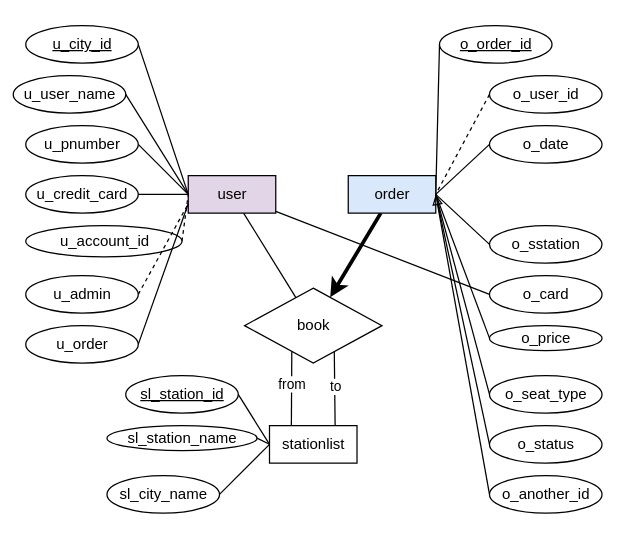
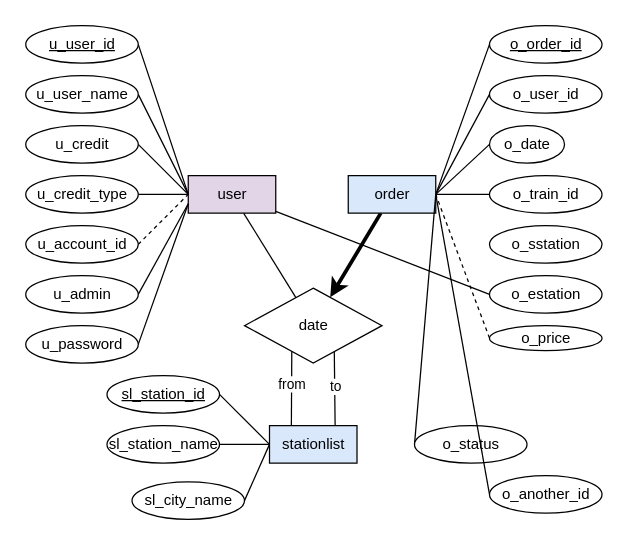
- <mxCell id="5" value="&lt;u&gt;u_city_id&lt;/u&gt;" style="shape=ellipse;html=1;dashed=0;whitespace=wrap;perimeter=ellipsePerimeter;" parent="1" vertex="1"><mxGeometry x="20" y="20" width="90" height="30" as="geometry" /></mxCell>
+ <mxCell id="5" value="&lt;u&gt;u_user_id&lt;/u&gt;" style="shape=ellipse;html=1;dashed=0;whitespace=wrap;perimeter=ellipsePerimeter;" parent="1" vertex="1"><mxGeometry x="20" y="20" width="90" height="30" as="geometry" /></mxCell>
- <mxCell id="19" value="&lt;u&gt;o_order_id&lt;/u&gt;" style="shape=ellipse;html=1;dashed=0;whitespace=wrap;perimeter=ellipsePerimeter;" parent="1" vertex="1"><mxGeometry x="351" y="20" width="90" height="30" as="geometry" /></mxCell>
+ <mxCell id="19" value="&lt;u&gt;o_order_id&lt;/u&gt;" style="shape=ellipse;html=1;dashed=0;whitespace=wrap;perimeter=ellipsePerimeter;" parent="1" vertex="1"><mxGeometry x="391" y="20" width="90" height="30" as="geometry" /></mxCell>
- <mxCell id="7" value="u_user_name" style="shape=ellipse;html=1;dashed=0;whitespace=wrap;perimeter=ellipsePerimeter;" parent="1" vertex="1"><mxGeometry x="10" y="60" width="90" height="30" as="geometry" /></mxCell>
+ <mxCell id="7" value="u_user_name" style="shape=ellipse;html=1;dashed=0;whitespace=wrap;perimeter=ellipsePerimeter;" parent="1" vertex="1"><mxGeometry x="20" y="60" width="90" height="30" as="geometry" /></mxCell>
- <mxCell id="20" style="edgeStyle=none;rounded=0;orthogonalLoop=1;jettySize=auto;html=1;exitX=0;exitY=0.5;exitDx=0;exitDy=0;endArrow=none;endFill=0;entryX=1;entryY=0.5;entryDx=0;entryDy=0;dashed=1;" parent="1" source="21" target="33" edge="1"><mxGeometry relative="1" as="geometry"><mxPoint x="355" y="115" as="targetPoint" /></mxGeometry></mxCell>
+ <mxCell id="20" style="edgeStyle=none;rounded=0;orthogonalLoop=1;jettySize=auto;html=1;exitX=0;exitY=0.5;exitDx=0;exitDy=0;endArrow=none;endFill=0;entryX=1;entryY=0.5;entryDx=0;entryDy=0;" parent="1" source="21" target="33" edge="1"><mxGeometry relative="1" as="geometry"><mxPoint x="355" y="115" as="targetPoint" /></mxGeometry></mxCell>
- <mxCell id="9" value="u_pnumber" style="shape=ellipse;html=1;dashed=0;whitespace=wrap;perimeter=ellipsePerimeter;" parent="1" vertex="1"><mxGeometry x="20" y="100" width="90" height="30" as="geometry" /></mxCell>
+ <mxCell id="9" value="u_credit" style="shape=ellipse;html=1;dashed=0;whitespace=wrap;perimeter=ellipsePerimeter;" parent="1" vertex="1"><mxGeometry x="20" y="100" width="90" height="30" as="geometry" /></mxCell>
- <mxCell id="23" value="o_date" style="shape=ellipse;html=1;dashed=0;whitespace=wrap;perimeter=ellipsePerimeter;" parent="1" vertex="1"><mxGeometry x="391" y="100" width="90" height="30" as="geometry" /></mxCell>
+ <mxCell id="23" value="o_date" style="shape=ellipse;html=1;dashed=0;whitespace=wrap;perimeter=ellipsePerimeter;" parent="1" vertex="1"><mxGeometry x="391" y="100" width="60" height="30" as="geometry" /></mxCell>
- <mxCell id="11" value="u_credit_card" style="shape=ellipse;html=1;dashed=0;whitespace=wrap;perimeter=ellipsePerimeter;" parent="1" vertex="1"><mxGeometry x="20" y="140" width="90" height="30" as="geometry" /></mxCell>
+ <mxCell id="11" value="u_credit_type" style="shape=ellipse;html=1;dashed=0;whitespace=wrap;perimeter=ellipsePerimeter;" parent="1" vertex="1"><mxGeometry x="20" y="140" width="90" height="30" as="geometry" /></mxCell>
+ <mxCell id="24" style="edgeStyle=none;rounded=0;orthogonalLoop=1;jettySize=auto;html=1;exitX=0;exitY=0.5;exitDx=0;exitDy=0;entryX=1;entryY=0.5;entryDx=0;entryDy=0;endArrow=none;endFill=0;" parent="1" source="25" target="33" edge="1"><mxGeometry relative="1" as="geometry" /></mxCell>
+ <mxCell id="25" value="o_train_id" style="shape=ellipse;html=1;dashed=0;whitespace=wrap;perimeter=ellipsePerimeter;" parent="1" vertex="1"><mxGeometry x="391" y="140" width="90" height="30" as="geometry" /></mxCell>
- <mxCell id="26" style="edgeStyle=none;rounded=0;orthogonalLoop=1;jettySize=auto;html=1;exitX=0;exitY=0.5;exitDx=0;exitDy=0;endArrow=none;endFill=0;entryX=1;entryY=0.5;entryDx=0;entryDy=0;" parent="1" source="27" target="33" edge="1"><mxGeometry relative="1" as="geometry"><mxPoint x="355" y="119.862" as="targetPoint" /></mxGeometry></mxCell>
- <mxCell id="13" value="u_account_id" style="shape=ellipse;html=1;dashed=0;whitespace=wrap;perimeter=ellipsePerimeter;" parent="1" vertex="1"><mxGeometry x="20" y="180" width="125" height="25" as="geometry" /></mxCell>
+ <mxCell id="13" value="u_account_id" style="shape=ellipse;html=1;dashed=0;whitespace=wrap;perimeter=ellipsePerimeter;" parent="1" vertex="1"><mxGeometry x="20" y="180" width="90" height="30" as="geometry" /></mxCell>
- <mxCell id="14" style="edgeStyle=none;rounded=0;orthogonalLoop=1;jettySize=auto;html=1;endArrow=none;endFill=0;exitX=1;exitY=0.5;exitDx=0;exitDy=0;entryX=0;entryY=0.75;entryDx=0;entryDy=0;dashed=1;" parent="1" source="15" target="4" edge="1"><mxGeometry relative="1" as="geometry" /></mxCell>
+ <mxCell id="14" style="edgeStyle=none;rounded=0;orthogonalLoop=1;jettySize=auto;html=1;endArrow=none;endFill=0;exitX=1;exitY=0.5;exitDx=0;exitDy=0;entryX=0;entryY=0.75;entryDx=0;entryDy=0;" parent="1" source="15" target="4" edge="1"><mxGeometry relative="1" as="geometry" /></mxCell>
- <mxCell id="51" style="edgeStyle=none;rounded=0;orthogonalLoop=1;jettySize=auto;html=1;exitX=0;exitY=0.5;exitDx=0;exitDy=0;entryX=1;entryY=0.5;entryDx=0;entryDy=0;endArrow=block;endFill=0;" edge="1" parent="1" source="50" target="33"><mxGeometry relative="1" as="geometry"><mxPoint x="401" y="365" as="sourcePoint" /><mxPoint x="358" y="165" as="targetPoint" /></mxGeometry></mxCell>
+ <mxCell id="51" style="edgeStyle=none;rounded=0;orthogonalLoop=1;jettySize=auto;html=1;exitX=0;exitY=0.5;exitDx=0;exitDy=0;entryX=1;entryY=0.5;entryDx=0;entryDy=0;endArrow=none;endFill=0;" edge="1" parent="1" source="50" target="33"><mxGeometry relative="1" as="geometry"><mxPoint x="401" y="365" as="sourcePoint" /><mxPoint x="358" y="165" as="targetPoint" /></mxGeometry></mxCell>
- <mxCell id="30" style="edgeStyle=none;rounded=0;orthogonalLoop=1;jettySize=auto;html=1;exitX=0;exitY=0.5;exitDx=0;exitDy=0;endArrow=none;endFill=0;entryX=1;entryY=0.5;entryDx=0;entryDy=0;" parent="1" source="31" target="33" edge="1"><mxGeometry relative="1" as="geometry"><mxPoint x="355" y="115" as="targetPoint" /></mxGeometry></mxCell>
+ <mxCell id="30" style="edgeStyle=none;rounded=0;orthogonalLoop=1;jettySize=auto;html=1;exitX=0;exitY=0.5;exitDx=0;exitDy=0;endArrow=none;endFill=0;entryX=1;entryY=0.5;entryDx=0;entryDy=0;dashed=1;" parent="1" source="31" target="33" edge="1"><mxGeometry relative="1" as="geometry"><mxPoint x="355" y="115" as="targetPoint" /></mxGeometry></mxCell>
- <mxCell id="29" value="o_card" style="shape=ellipse;html=1;dashed=0;whitespace=wrap;perimeter=ellipsePerimeter;" parent="1" vertex="1"><mxGeometry x="391" y="220" width="90" height="30" as="geometry" /></mxCell>
+ <mxCell id="29" value="o_estation" style="shape=ellipse;html=1;dashed=0;whitespace=wrap;perimeter=ellipsePerimeter;" parent="1" vertex="1"><mxGeometry x="391" y="220" width="90" height="30" as="geometry" /></mxCell>
- <mxCell id="34" style="edgeStyle=none;rounded=0;orthogonalLoop=1;jettySize=auto;html=1;exitX=0;exitY=0.5;exitDx=0;exitDy=0;endArrow=none;endFill=0;entryX=1;entryY=0.5;entryDx=0;entryDy=0;" parent="1" source="35" target="33" edge="1"><mxGeometry relative="1" as="geometry"><mxPoint x="356" y="125" as="targetPoint" /></mxGeometry></mxCell>
- <mxCell id="49" value="book" style="shape=rhombus;html=1;dashed=0;whitespace=wrap;perimeter=rhombusPerimeter;" parent="1" vertex="1"><mxGeometry x="195" y="230" width="110" height="60" as="geometry" /></mxCell>
+ <mxCell id="49" value="date" style="shape=rhombus;html=1;dashed=0;whitespace=wrap;perimeter=rhombusPerimeter;" parent="1" vertex="1"><mxGeometry x="195" y="230" width="110" height="60" as="geometry" /></mxCell>
- <mxCell id="17" value="u_order" style="shape=ellipse;html=1;dashed=0;whitespace=wrap;perimeter=ellipsePerimeter;" parent="1" vertex="1"><mxGeometry x="20" y="260" width="90" height="30" as="geometry" /></mxCell>
+ <mxCell id="17" value="u_password" style="shape=ellipse;html=1;dashed=0;whitespace=wrap;perimeter=ellipsePerimeter;" parent="1" vertex="1"><mxGeometry x="20" y="260" width="90" height="30" as="geometry" /></mxCell>
- <mxCell id="44" value="&lt;u&gt;sl_station_id&lt;/u&gt;" style="shape=ellipse;html=1;dashed=0;whitespace=wrap;perimeter=ellipsePerimeter;" parent="1" vertex="1"><mxGeometry x="100" y="300" width="90" height="30" as="geometry" /></mxCell>
+ <mxCell id="44" value="&lt;u&gt;sl_station_id&lt;/u&gt;" style="shape=ellipse;html=1;dashed=0;whitespace=wrap;perimeter=ellipsePerimeter;" parent="1" vertex="1"><mxGeometry x="85" y="300" width="90" height="30" as="geometry" /></mxCell>
- <mxCell id="35" value="o_seat_type" style="shape=ellipse;html=1;dashed=0;whitespace=wrap;perimeter=ellipsePerimeter;" parent="1" vertex="1"><mxGeometry x="391" y="300" width="90" height="30" as="geometry" /></mxCell>
- <mxCell id="46" value="sl_station_name" style="shape=ellipse;html=1;dashed=0;whitespace=wrap;perimeter=ellipsePerimeter;" parent="1" vertex="1"><mxGeometry x="85" y="340" width="120" height="20" as="geometry" /></mxCell>
+ <mxCell id="46" value="sl_station_name" style="shape=ellipse;html=1;dashed=0;whitespace=wrap;perimeter=ellipsePerimeter;" parent="1" vertex="1"><mxGeometry x="85" y="340" width="90" height="30" as="geometry" /></mxCell>
- <mxCell id="42" value="stationlist" style="html=1;dashed=0;whitespace=wrap;" parent="1" vertex="1"><mxGeometry x="215" y="340" width="70" height="30" as="geometry" /></mxCell>
+ <mxCell id="42" value="stationlist" style="html=1;dashed=0;whitespace=wrap;fillColor=#dae8fc;" parent="1" vertex="1"><mxGeometry x="215" y="340" width="70" height="30" as="geometry" /></mxCell>
- <mxCell id="37" value="o_status" style="shape=ellipse;html=1;dashed=0;whitespace=wrap;perimeter=ellipsePerimeter;" parent="1" vertex="1"><mxGeometry x="391" y="340" width="90" height="30" as="geometry" /></mxCell>
+ <mxCell id="37" value="o_status" style="shape=ellipse;html=1;dashed=0;whitespace=wrap;perimeter=ellipsePerimeter;" parent="1" vertex="1"><mxGeometry x="331" y="340" width="90" height="30" as="geometry" /></mxCell>
- <mxCell id="48" value="sl_city_name" style="shape=ellipse;html=1;dashed=0;whitespace=wrap;perimeter=ellipsePerimeter;" parent="1" vertex="1"><mxGeometry x="85" y="380" width="90" height="30" as="geometry" /></mxCell>
+ <mxCell id="48" value="sl_city_name" style="shape=ellipse;html=1;dashed=0;whitespace=wrap;perimeter=ellipsePerimeter;" parent="1" vertex="1"><mxGeometry x="105" y="385" width="90" height="30" as="geometry" /></mxCell>
